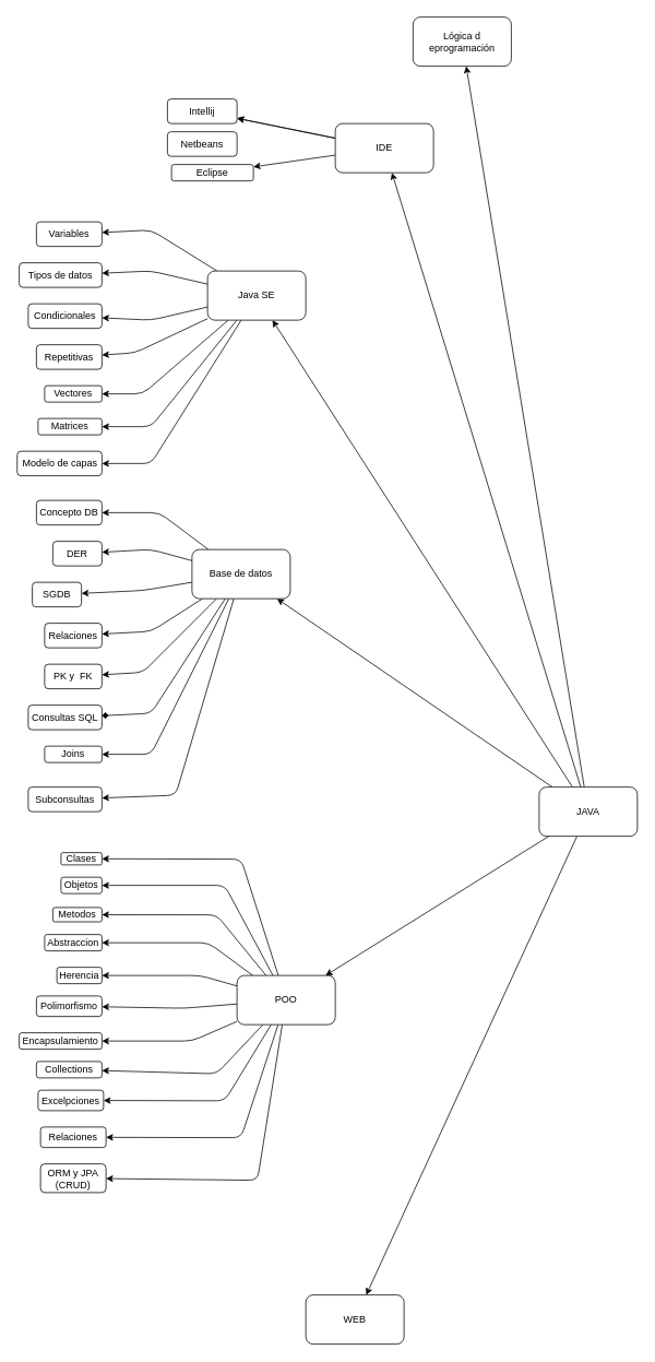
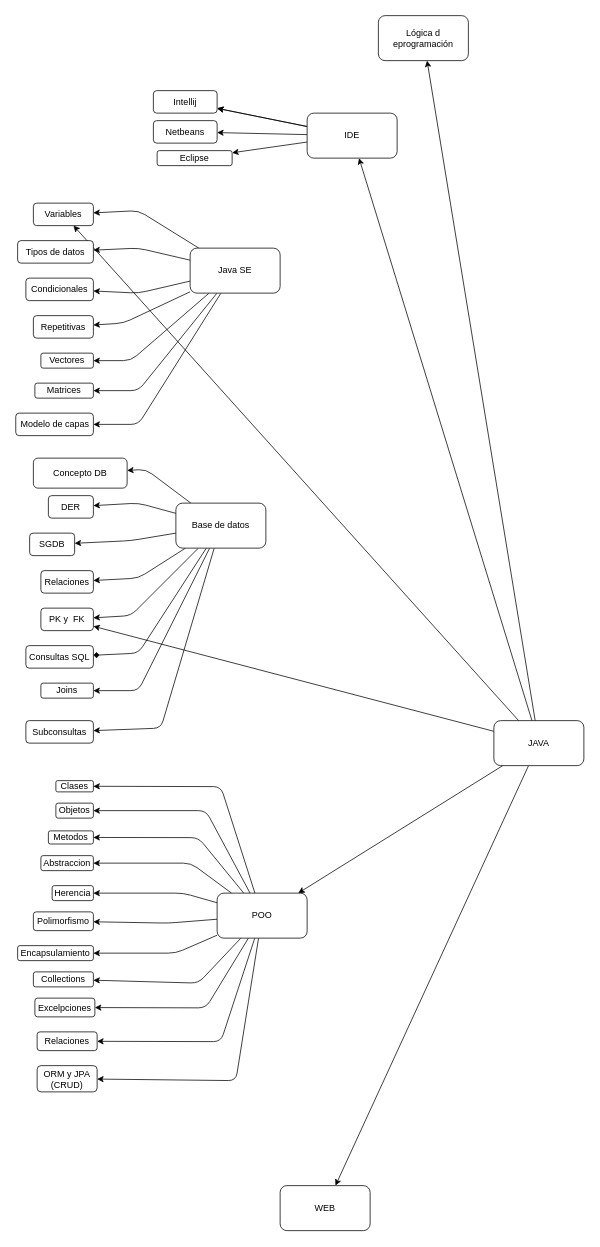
+ <mxCell id="12" value="" style="edgeStyle=none;html=1;" edge="1" parent="1" source="14" target="16"><mxGeometry relative="1" as="geometry" /></mxCell>
- <mxCell id="49" value="Concepto DB" style="whiteSpace=wrap;html=1;rounded=1;" vertex="1" parent="1"><mxGeometry x="44" y="610" width="80" height="30" as="geometry" /></mxCell>
+ <mxCell id="49" value="Concepto DB" style="whiteSpace=wrap;html=1;rounded=1;" vertex="1" parent="1"><mxGeometry x="44" y="610" width="125" height="40" as="geometry" /></mxCell>
- <mxCell id="4" value="" style="edgeStyle=none;html=1;" edge="1" parent="1" source="8" target="25"><mxGeometry relative="1" as="geometry" /></mxCell>
+ <mxCell id="4" value="" style="edgeStyle=none;html=1;" edge="1" parent="1" source="8" target="26"><mxGeometry relative="1" as="geometry" /></mxCell>
- <mxCell id="5" value="" style="edgeStyle=none;html=1;" edge="1" parent="1" source="8" target="41"><mxGeometry relative="1" as="geometry" /></mxCell>
+ <mxCell id="5" value="" style="edgeStyle=none;html=1;" edge="1" parent="1" source="8" target="45"><mxGeometry relative="1" as="geometry" /></mxCell>
